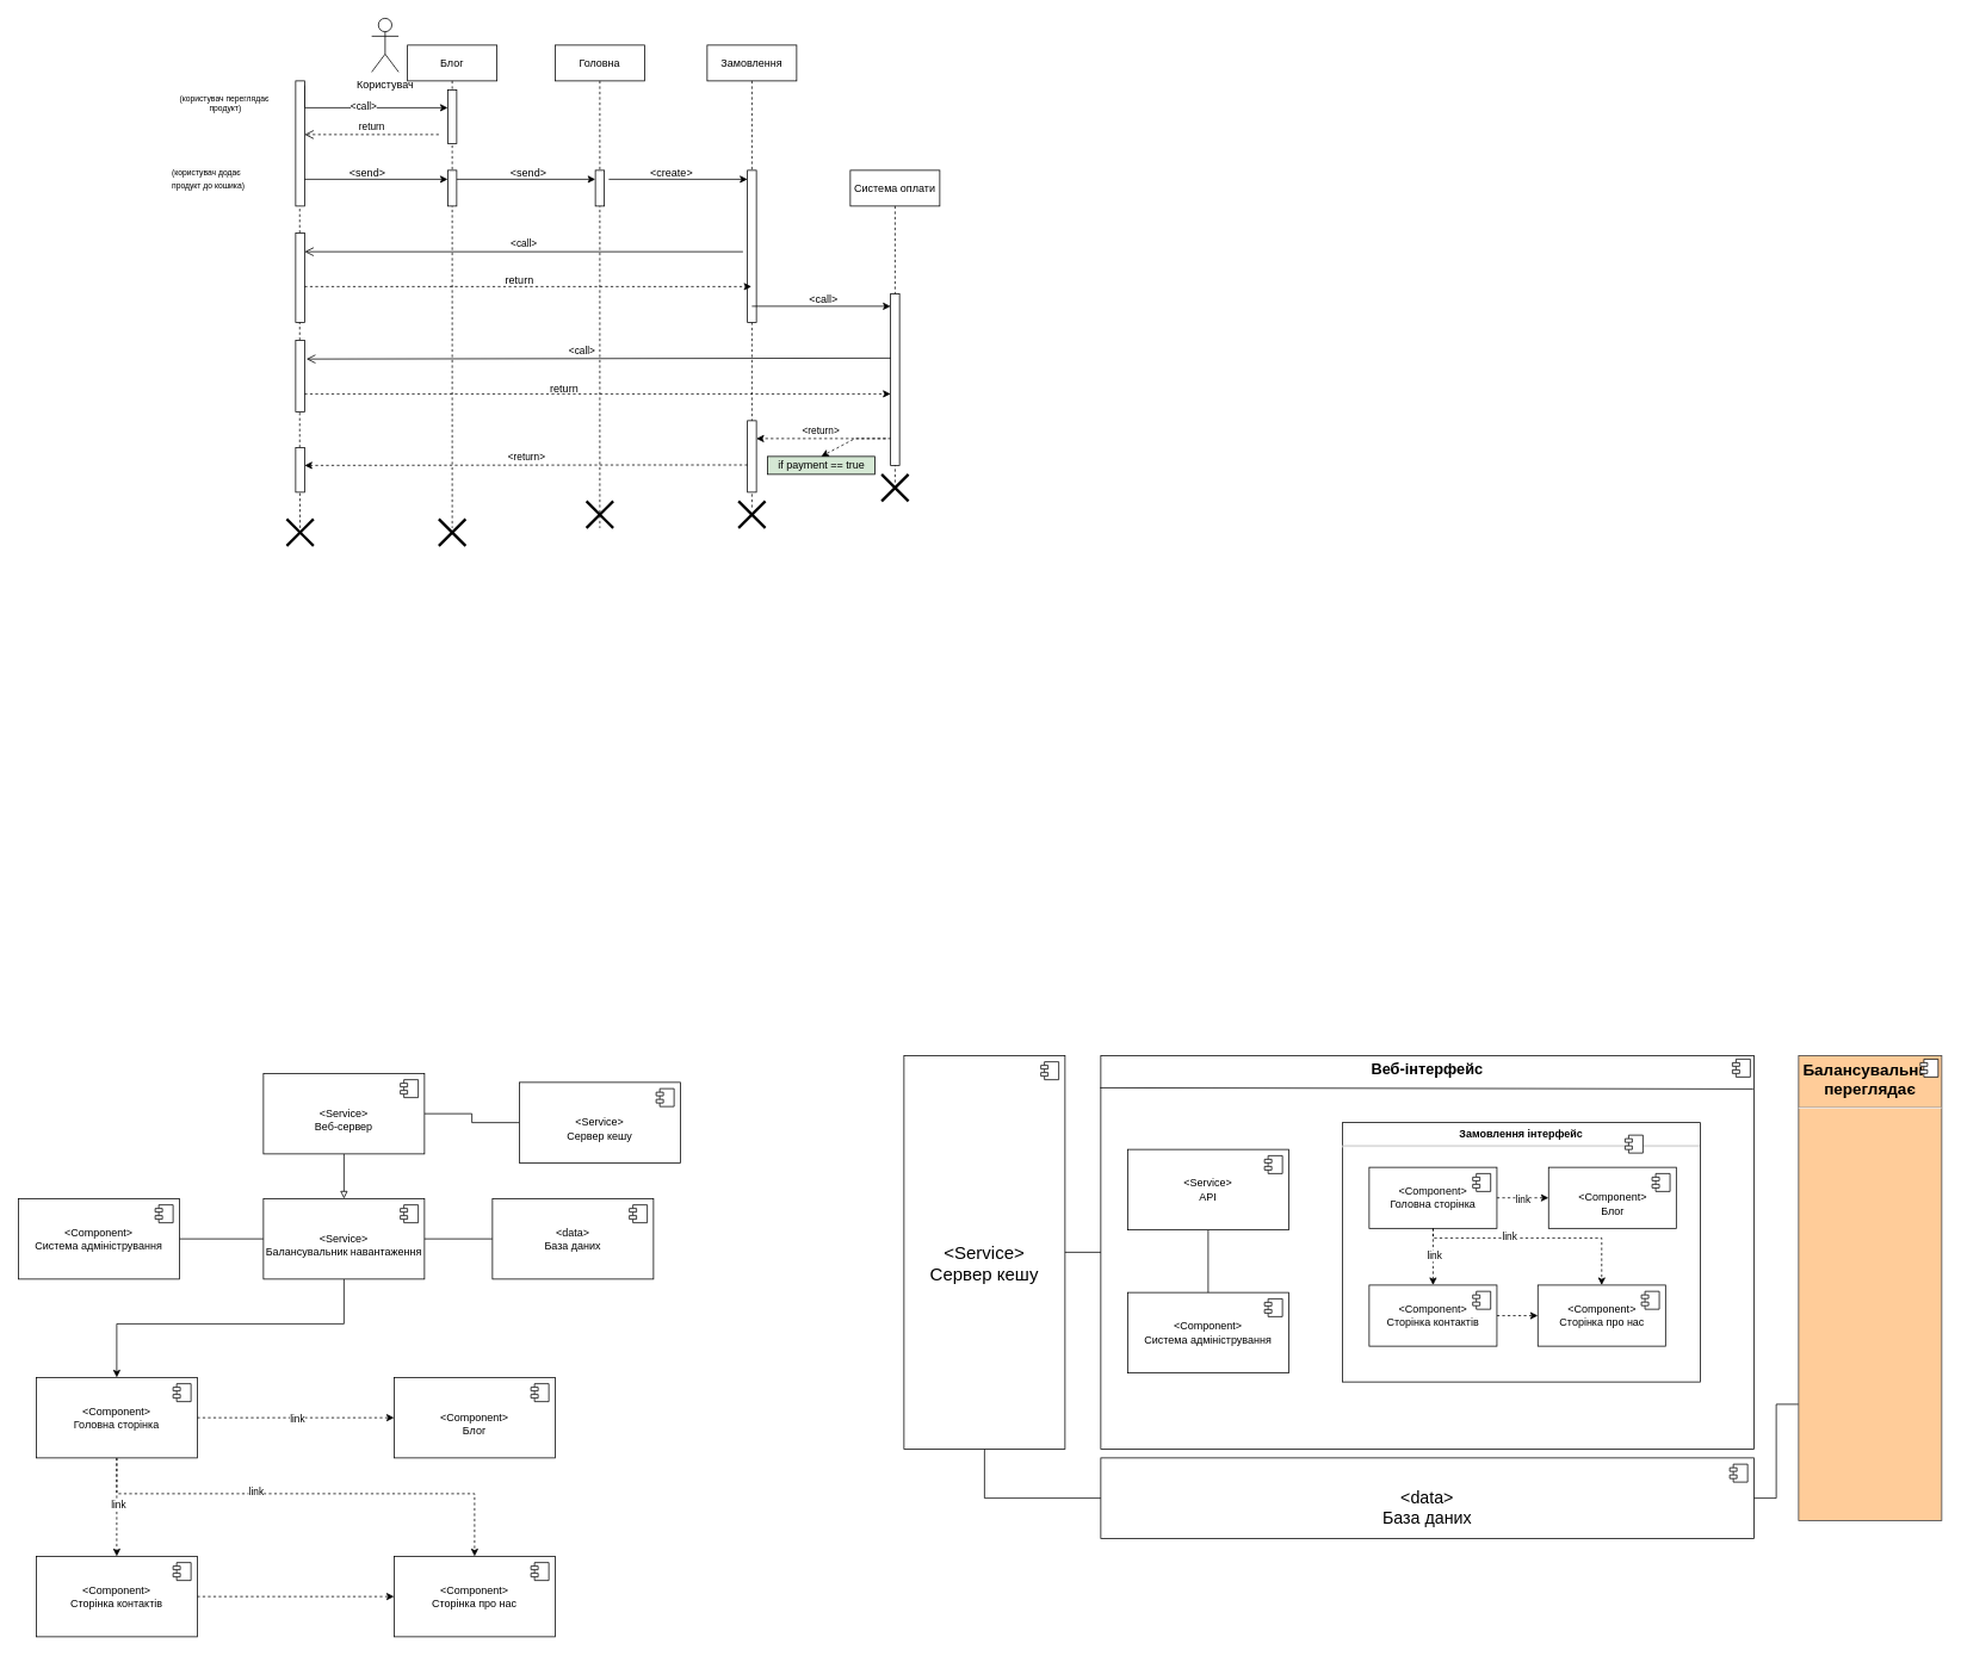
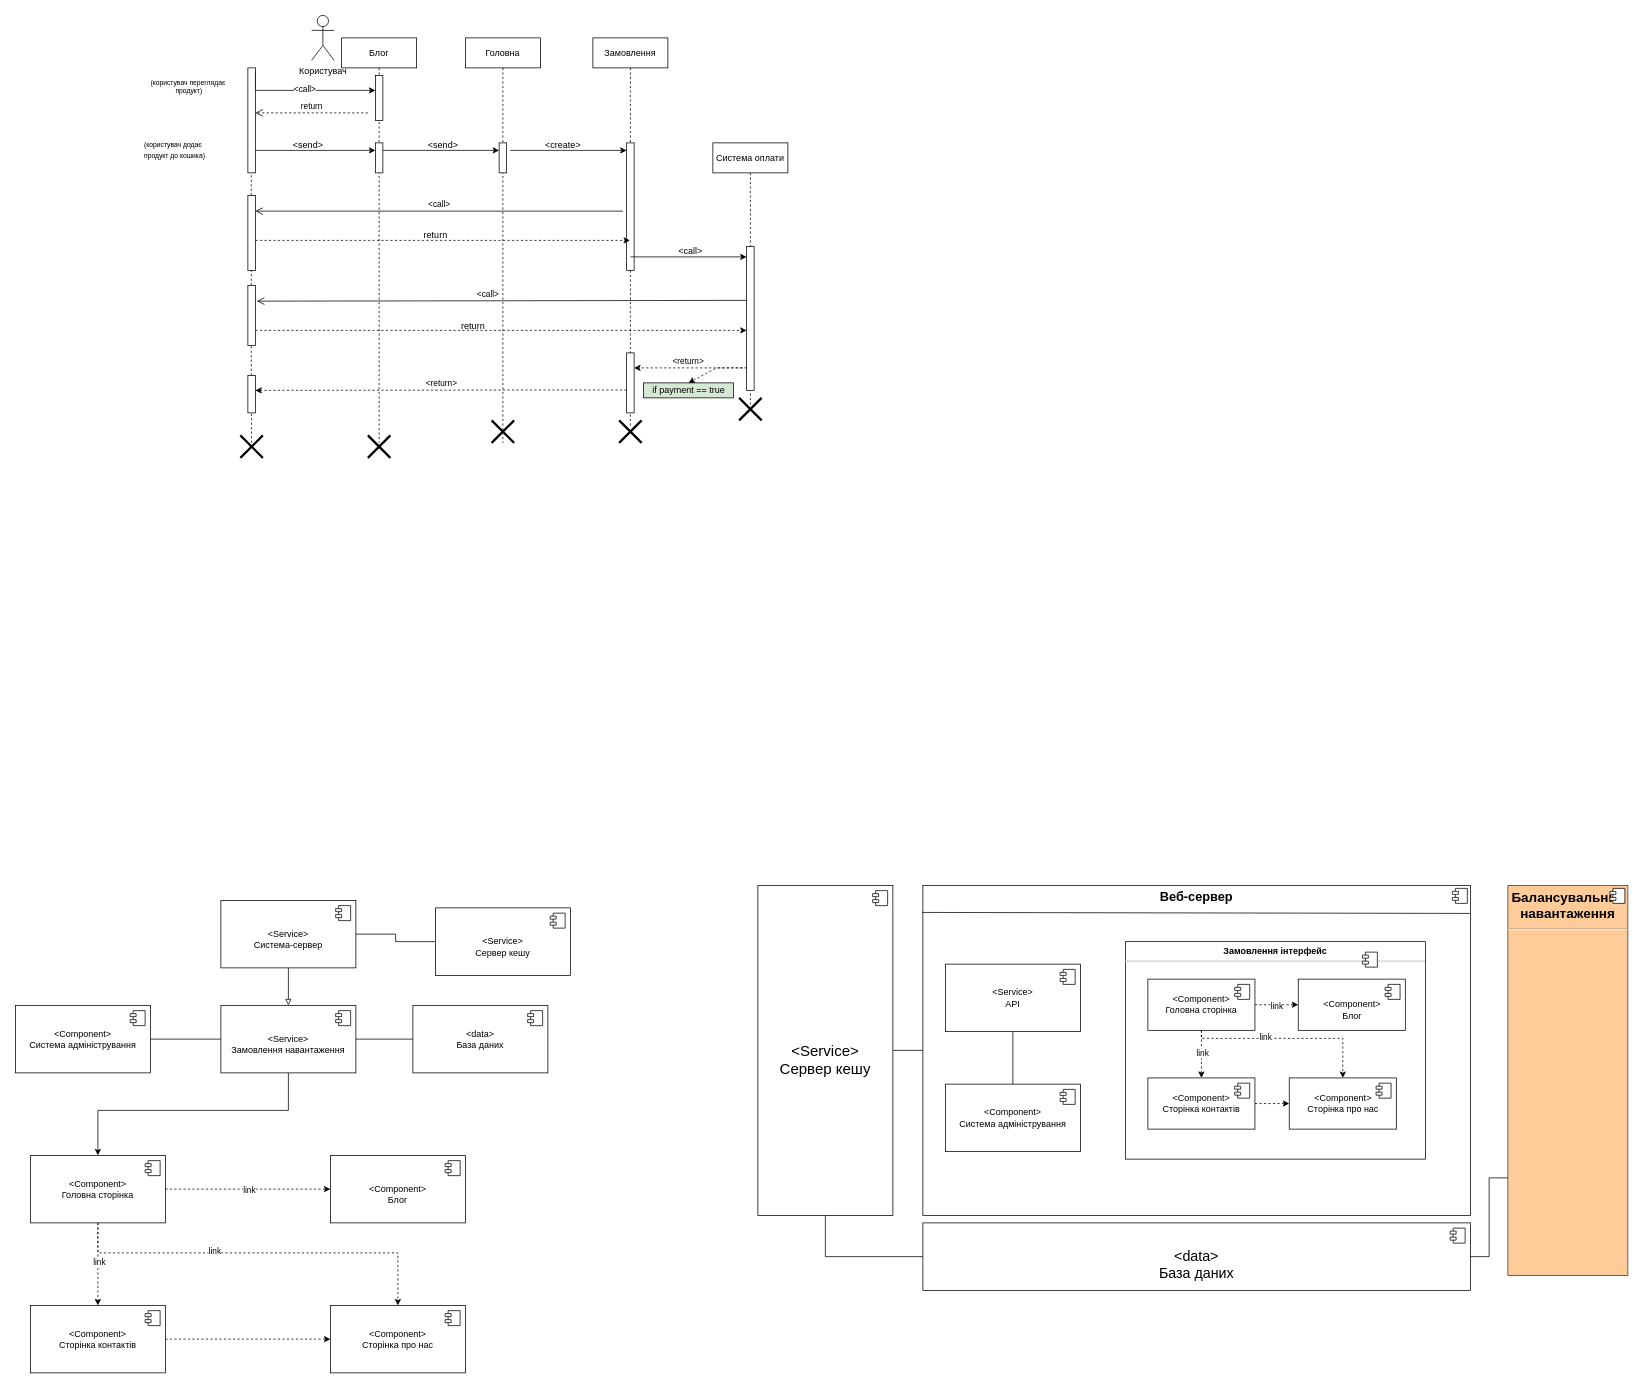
- <mxCell id="41" value="&lt;p style=&quot;margin:0px;margin-top:6px;text-align:center;&quot;&gt;&lt;b&gt;&lt;font style=&quot;font-size: 17px;&quot;&gt;Веб-інтерфейс&lt;/font&gt;&lt;/b&gt;&lt;/p&gt;" style="align=left;overflow=fill;html=1;dropTarget=0;whiteSpace=wrap;" parent="40" vertex="1"><mxGeometry width="730" height="440" as="geometry" /></mxCell>
+ <mxCell id="41" value="&lt;p style=&quot;margin:0px;margin-top:6px;text-align:center;&quot;&gt;&lt;b&gt;&lt;font style=&quot;font-size: 17px;&quot;&gt;Веб-сервер&lt;/font&gt;&lt;/b&gt;&lt;/p&gt;" style="align=left;overflow=fill;html=1;dropTarget=0;whiteSpace=wrap;" parent="40" vertex="1"><mxGeometry width="730" height="440" as="geometry" /></mxCell>
- <mxCell id="5" value="&lt;p style=&quot;margin: 6px 0px 0px; text-align: center; font-size: 18px;&quot;&gt;&lt;b style=&quot;&quot;&gt;&lt;font style=&quot;font-size: 18px;&quot;&gt;Балансувальник переглядає&lt;/font&gt;&lt;/b&gt;&lt;/p&gt;&lt;hr style=&quot;font-size: 18px;&quot;&gt;&lt;p style=&quot;margin: 0px 0px 0px 8px; font-size: 18px;&quot;&gt;&lt;br&gt;&lt;/p&gt;" style="align=left;overflow=fill;html=1;dropTarget=0;whiteSpace=wrap;fillColor=#ffcc99;strokeColor=#36393d;" parent="1" vertex="1"><mxGeometry x="2010" y="1180" width="160" height="520" as="geometry" /></mxCell>
+ <mxCell id="5" value="&lt;p style=&quot;margin: 6px 0px 0px; text-align: center; font-size: 18px;&quot;&gt;&lt;b style=&quot;&quot;&gt;&lt;font style=&quot;font-size: 18px;&quot;&gt;Балансувальник навантаження&lt;/font&gt;&lt;/b&gt;&lt;/p&gt;&lt;hr style=&quot;font-size: 18px;&quot;&gt;&lt;p style=&quot;margin: 0px 0px 0px 8px; font-size: 18px;&quot;&gt;&lt;br&gt;&lt;/p&gt;" style="align=left;overflow=fill;html=1;dropTarget=0;whiteSpace=wrap;fillColor=#ffcc99;strokeColor=#36393d;" parent="1" vertex="1"><mxGeometry x="2010" y="1180" width="160" height="520" as="geometry" /></mxCell>
- <mxCell id="35" value="&lt;br style=&quot;border-color: var(--border-color);&quot;&gt;&amp;lt;Service&amp;gt;&lt;br style=&quot;border-color: var(--border-color);&quot;&gt;Веб-сервер" style="html=1;dropTarget=0;whiteSpace=wrap;" parent="1" vertex="1"><mxGeometry x="294" y="1200" width="180" height="90" as="geometry" /></mxCell>
+ <mxCell id="35" value="&lt;br style=&quot;border-color: var(--border-color);&quot;&gt;&amp;lt;Service&amp;gt;&lt;br style=&quot;border-color: var(--border-color);&quot;&gt;Система-сервер" style="html=1;dropTarget=0;whiteSpace=wrap;" parent="1" vertex="1"><mxGeometry x="294" y="1200" width="180" height="90" as="geometry" /></mxCell>
- <mxCell id="26" value="&lt;br&gt;&amp;lt;Service&amp;gt;&lt;br&gt;Балансувальник навантаження" style="html=1;dropTarget=0;whiteSpace=wrap;" parent="1" vertex="1"><mxGeometry x="294" y="1340" width="180" height="90" as="geometry" /></mxCell>
+ <mxCell id="26" value="&lt;br&gt;&amp;lt;Service&amp;gt;&lt;br&gt;Замовлення навантаження" style="html=1;dropTarget=0;whiteSpace=wrap;" parent="1" vertex="1"><mxGeometry x="294" y="1340" width="180" height="90" as="geometry" /></mxCell>
